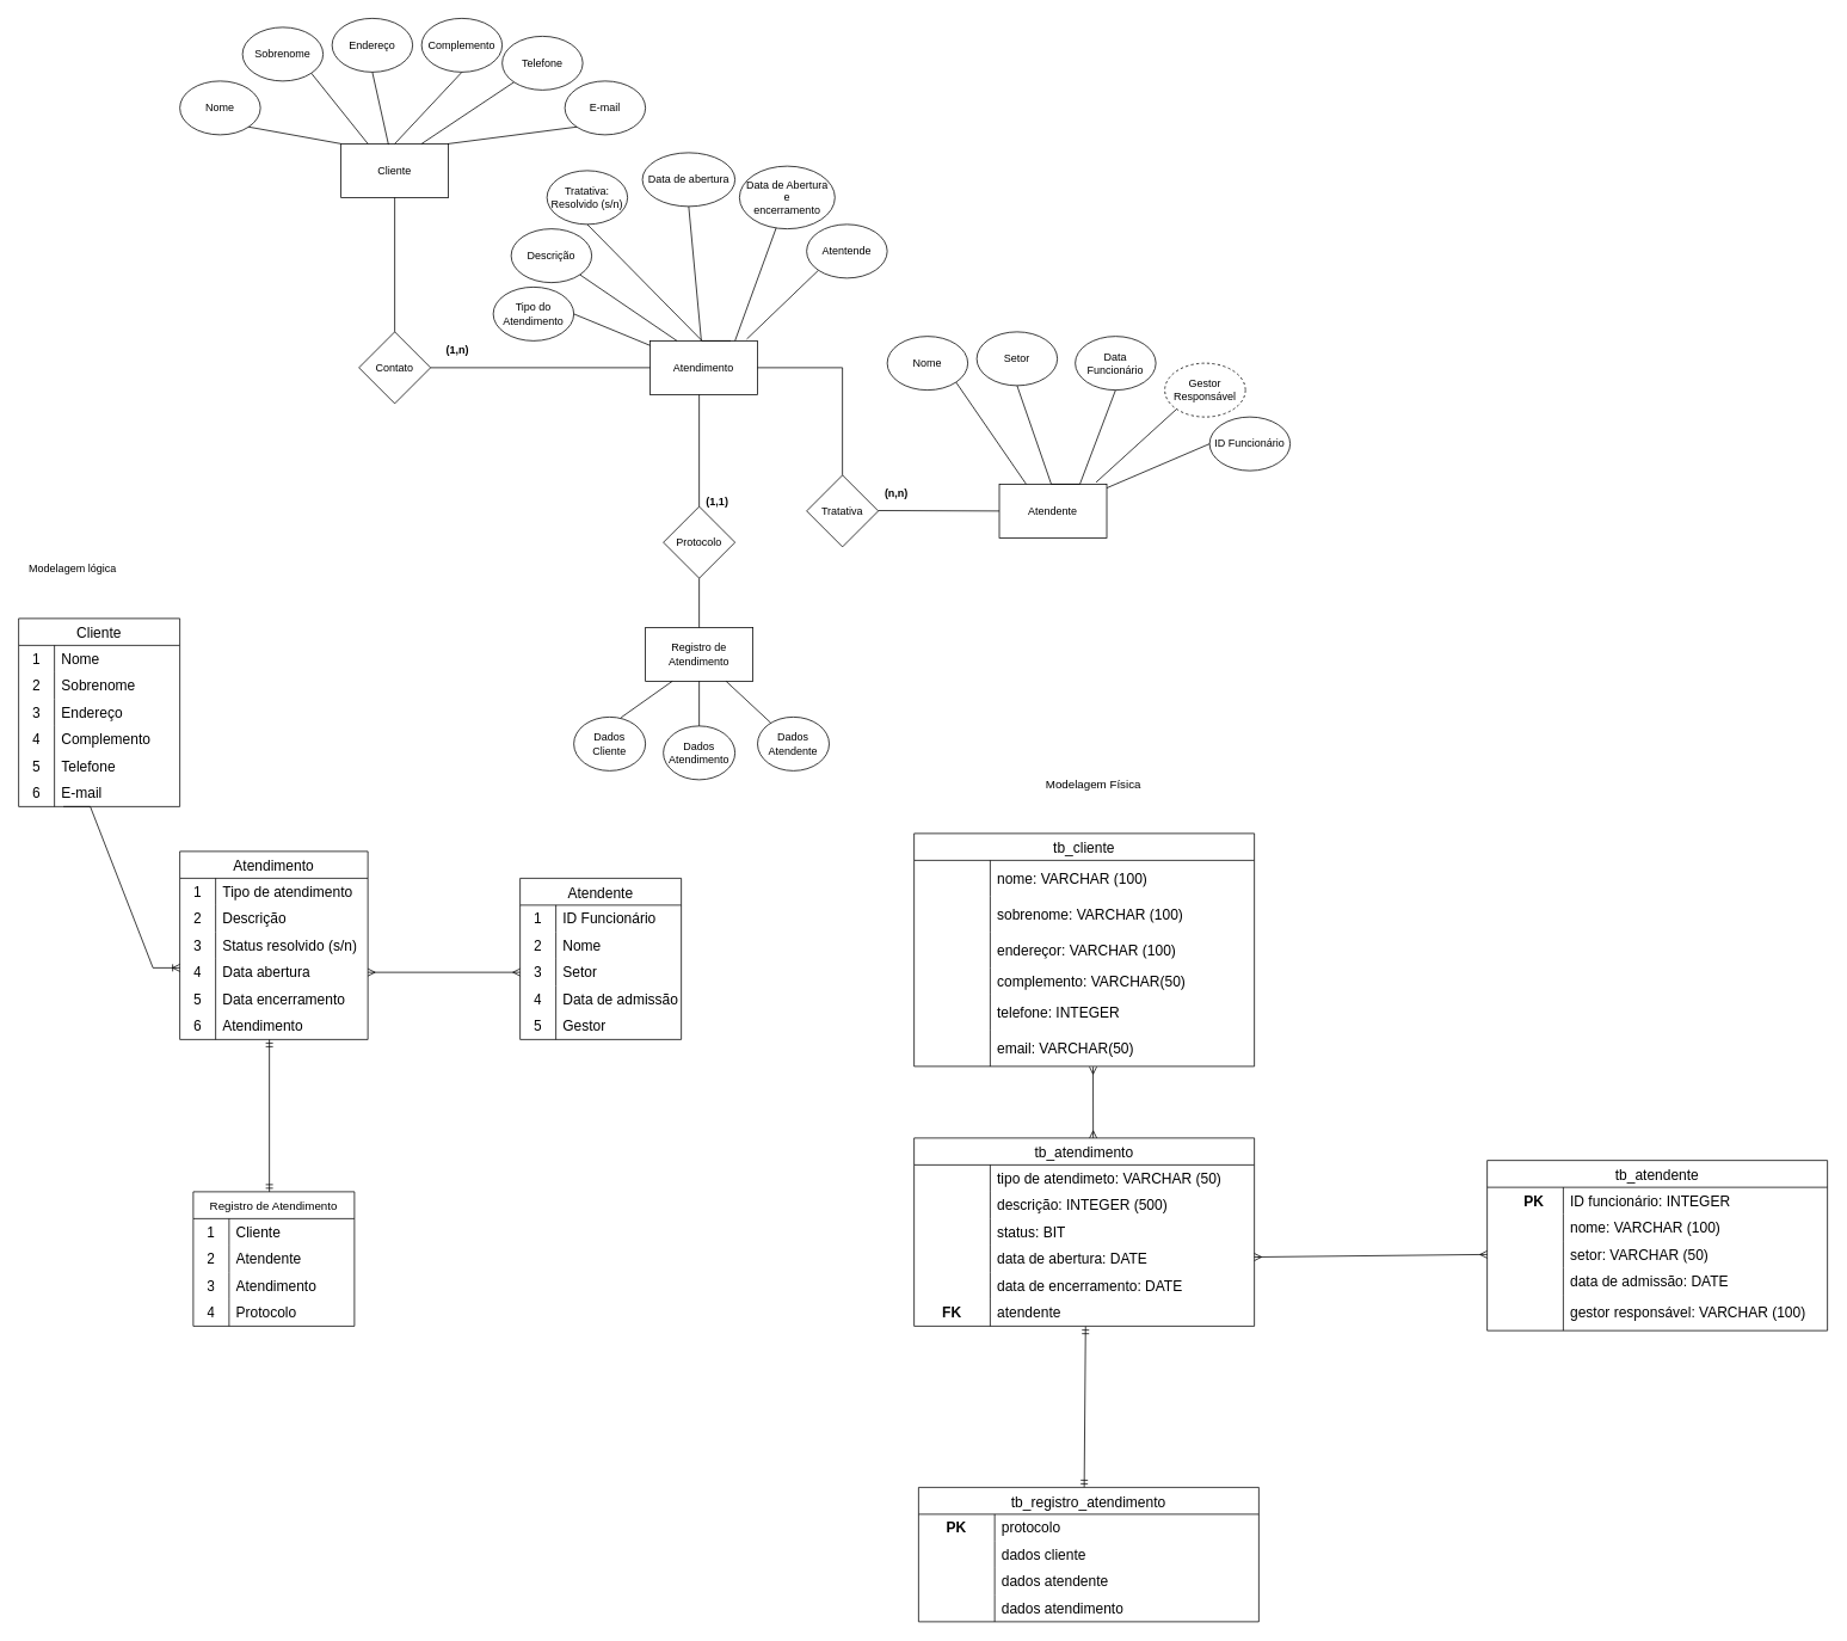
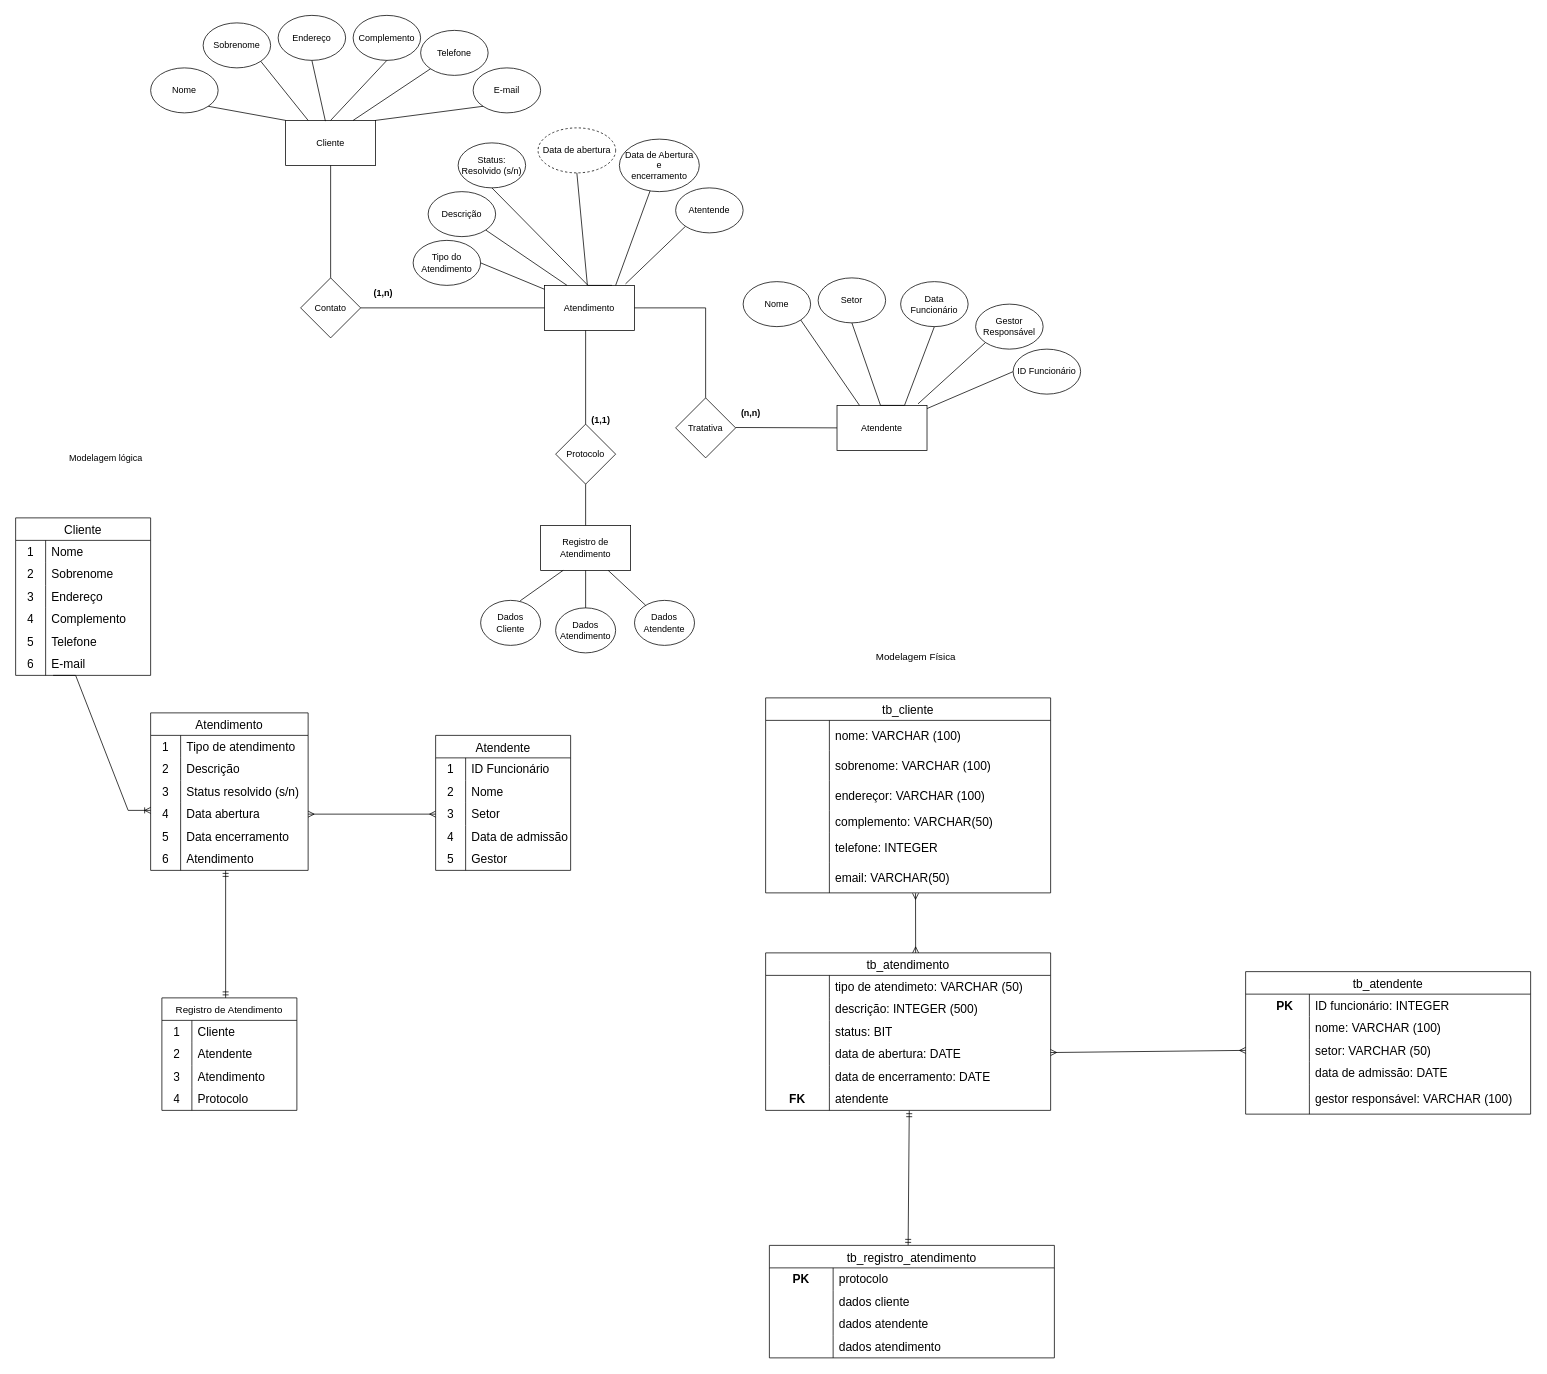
- <mxCell id="26" value="Data de abertura" style="ellipse;whiteSpace=wrap;html=1;" parent="1" vertex="1"><mxGeometry x="716.59" y="170" width="103.41" height="60" as="geometry" /></mxCell>
+ <mxCell id="26" value="Data de abertura" style="ellipse;whiteSpace=wrap;html=1;dashed=1;" parent="1" vertex="1"><mxGeometry x="716.59" y="170" width="103.41" height="60" as="geometry" /></mxCell>
- <mxCell id="27" value="&lt;div&gt;Tratativa:&lt;/div&gt;&lt;div&gt;Resolvido (s/n)&lt;br&gt;&lt;/div&gt;" style="ellipse;whiteSpace=wrap;html=1;" parent="1" vertex="1"><mxGeometry x="610" y="190" width="90" height="60" as="geometry" /></mxCell>
+ <mxCell id="27" value="&lt;div&gt;Status:&lt;/div&gt;&lt;div&gt;Resolvido (s/n)&lt;br&gt;&lt;/div&gt;" style="ellipse;whiteSpace=wrap;html=1;" parent="1" vertex="1"><mxGeometry x="610" y="190" width="90" height="60" as="geometry" /></mxCell>
- <mxCell id="24" value="&lt;div&gt;Gestor&lt;/div&gt;&lt;div&gt;Responsável&lt;br&gt;&lt;/div&gt;" style="ellipse;whiteSpace=wrap;html=1;dashed=1;" parent="1" vertex="1"><mxGeometry x="1300" y="405" width="90" height="60" as="geometry" /></mxCell>
+ <mxCell id="24" value="&lt;div&gt;Gestor&lt;/div&gt;&lt;div&gt;Responsável&lt;br&gt;&lt;/div&gt;" style="ellipse;whiteSpace=wrap;html=1;" parent="1" vertex="1"><mxGeometry x="1300" y="405" width="90" height="60" as="geometry" /></mxCell>
- <mxCell id="104" value="Modelagem lógica" style="text;html=1;align=center;verticalAlign=middle;resizable=0;points=[];autosize=1;strokeColor=none;fillColor=none;" vertex="1" parent="1"><mxGeometry x="20" y="620" width="120" height="30" as="geometry" /></mxCell>
+ <mxCell id="104" value="Modelagem lógica" style="text;html=1;align=center;verticalAlign=middle;resizable=0;points=[];autosize=1;strokeColor=none;fillColor=none;" vertex="1" parent="1"><mxGeometry x="80" y="595" width="120" height="30" as="geometry" /></mxCell>
